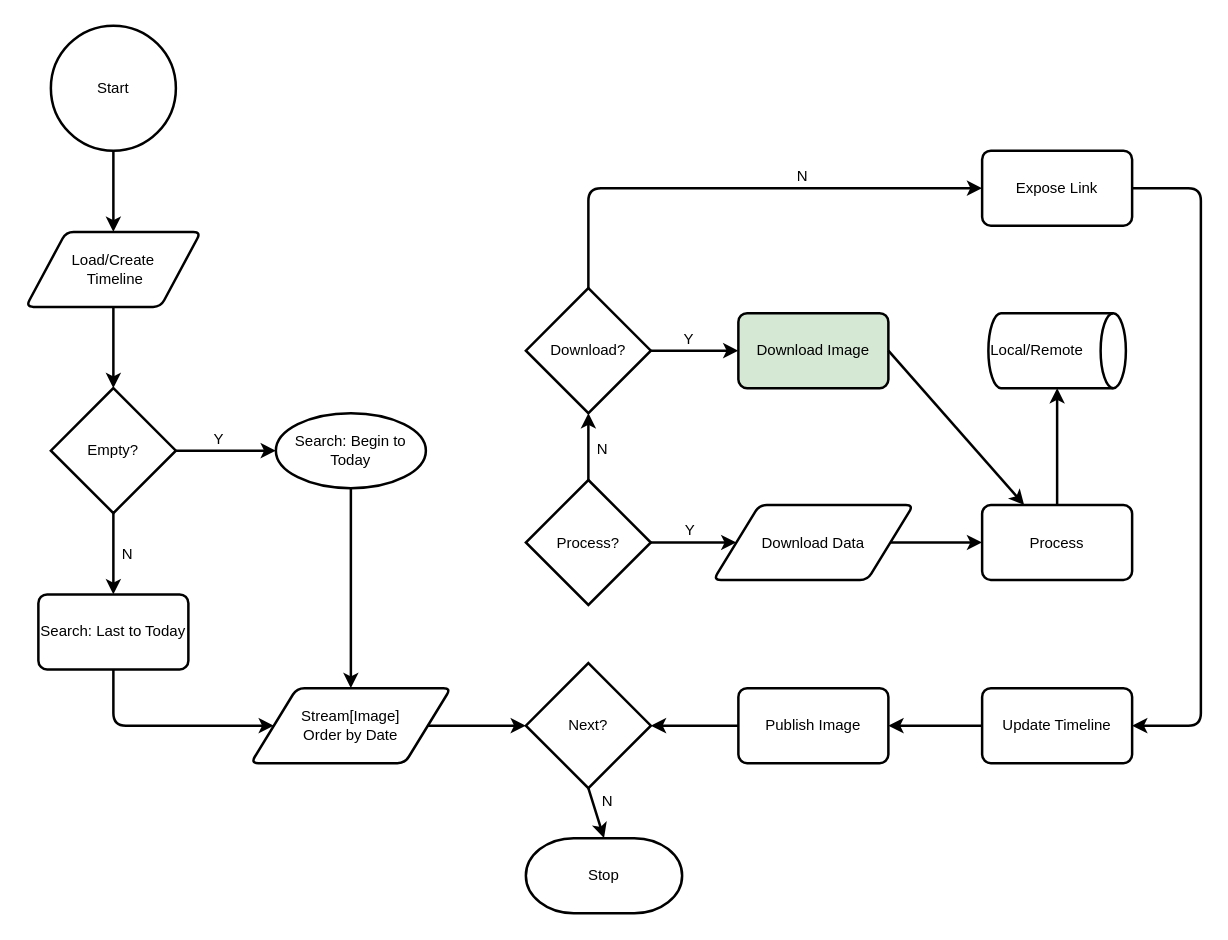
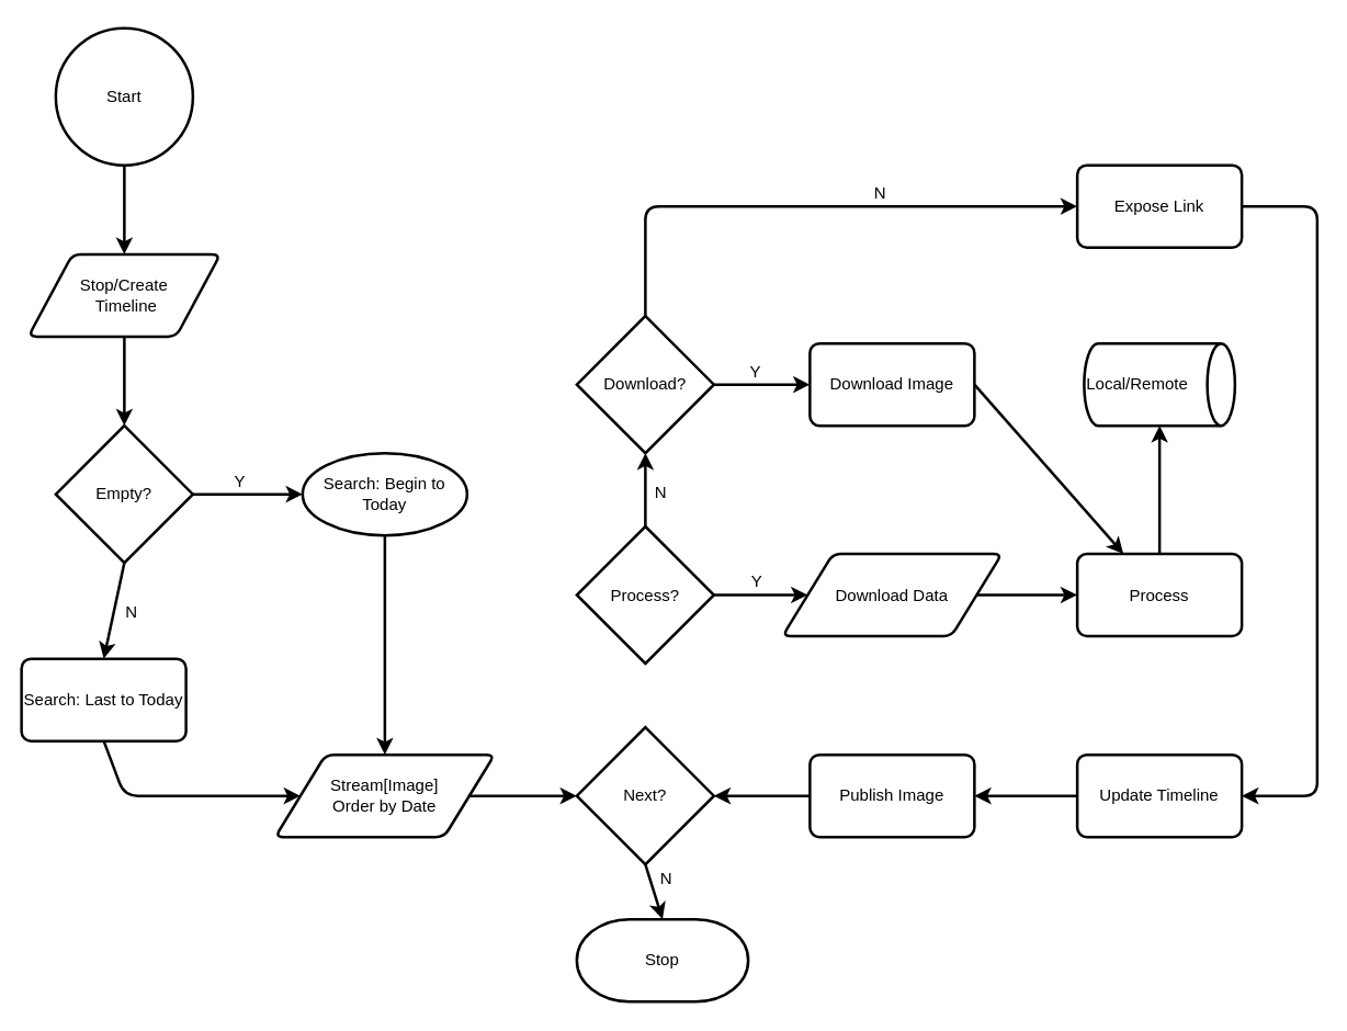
- <mxCell id="3" value="Load/Create&lt;br&gt;&amp;nbsp;Timeline" style="shape=parallelogram;html=1;strokeWidth=2;perimeter=parallelogramPerimeter;whiteSpace=wrap;rounded=1;arcSize=12;size=0.23;align=center;" parent="1" vertex="1"><mxGeometry x="20" y="185" width="140" height="60" as="geometry" /></mxCell>
+ <mxCell id="3" value="Stop/Create&lt;br&gt;&amp;nbsp;Timeline" style="shape=parallelogram;html=1;strokeWidth=2;perimeter=parallelogramPerimeter;whiteSpace=wrap;rounded=1;arcSize=12;size=0.23;align=center;" parent="1" vertex="1"><mxGeometry x="20" y="185" width="140" height="60" as="geometry" /></mxCell>
- <mxCell id="28" value="Download Image" style="rounded=1;whiteSpace=wrap;html=1;absoluteArcSize=1;arcSize=14;strokeWidth=2;align=center;fillColor=#d5e8d4;" vertex="1" parent="1"><mxGeometry x="590" y="250" width="120" height="60" as="geometry" /></mxCell>
+ <mxCell id="28" value="Download Image" style="rounded=1;whiteSpace=wrap;html=1;absoluteArcSize=1;arcSize=14;strokeWidth=2;align=center;" vertex="1" parent="1"><mxGeometry x="590" y="250" width="120" height="60" as="geometry" /></mxCell>
- <mxCell id="12" value="Search: Last to Today" style="rounded=1;whiteSpace=wrap;html=1;absoluteArcSize=1;arcSize=14;strokeWidth=2;align=center;" parent="1" vertex="1"><mxGeometry x="30" y="475" width="120" height="60" as="geometry" /></mxCell>
+ <mxCell id="12" value="Search: Last to Today" style="rounded=1;whiteSpace=wrap;html=1;absoluteArcSize=1;arcSize=14;strokeWidth=2;align=center;" parent="1" vertex="1"><mxGeometry x="15" y="480" width="120" height="60" as="geometry" /></mxCell>
